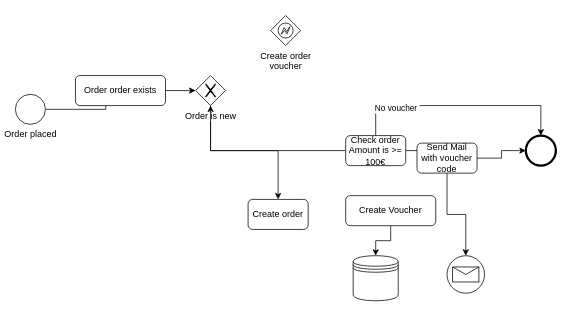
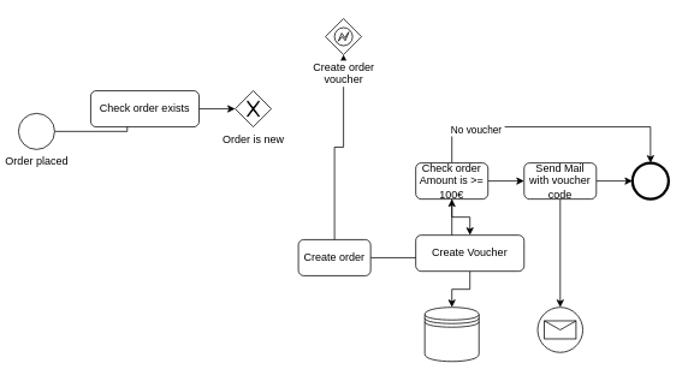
- <mxCell id="5" value="Order order exists" style="shape=ext;rounded=1;html=1;whiteSpace=wrap;" vertex="1" parent="1"><mxGeometry x="100" y="100" width="120" height="40" as="geometry" /></mxCell>
+ <mxCell id="5" value="Check order exists" style="shape=ext;rounded=1;html=1;whiteSpace=wrap;" vertex="1" parent="1"><mxGeometry x="100" y="100" width="120" height="40" as="geometry" /></mxCell>
+ <mxCell id="9" value="" style="edgeStyle=orthogonalEdgeStyle;rounded=0;orthogonalLoop=1;jettySize=auto;html=1;entryX=0.5;entryY=1;entryDx=0;entryDy=0;" edge="1" parent="1" source="10" target="22"><mxGeometry relative="1" as="geometry"><mxPoint x="380" y="100" as="targetPoint" /></mxGeometry></mxCell>
- <mxCell id="6" value="" style="edgeStyle=orthogonalEdgeStyle;rounded=0;orthogonalLoop=1;jettySize=auto;html=1;" edge="1" parent="1" source="7" target="10"><mxGeometry relative="1" as="geometry"><Array as="points"><mxPoint x="280" y="200" /></Array></mxGeometry></mxCell>
- <mxCell id="11" value="" style="edgeStyle=orthogonalEdgeStyle;rounded=0;orthogonalLoop=1;jettySize=auto;html=1;" edge="1" parent="1" source="15" target="7"><mxGeometry relative="1" as="geometry" /></mxCell>
+ <mxCell id="11" value="" style="edgeStyle=orthogonalEdgeStyle;rounded=0;orthogonalLoop=1;jettySize=auto;html=1;" edge="1" parent="1" source="15" target="20"><mxGeometry relative="1" as="geometry" /></mxCell>
- <mxCell id="18" value="Send Mail with voucher code" style="shape=ext;rounded=1;html=1;whiteSpace=wrap;" vertex="1" parent="1"><mxGeometry x="555" y="190" width="80" height="40" as="geometry" /></mxCell>
+ <mxCell id="18" value="Send Mail with voucher code" style="shape=ext;rounded=1;html=1;whiteSpace=wrap;" vertex="1" parent="1"><mxGeometry x="580" y="180" width="80" height="40" as="geometry" /></mxCell>
+ <mxCell id="8" value="" style="edgeStyle=orthogonalEdgeStyle;rounded=0;orthogonalLoop=1;jettySize=auto;html=1;" edge="1" parent="1" source="10" target="15"><mxGeometry relative="1" as="geometry" /></mxCell>
